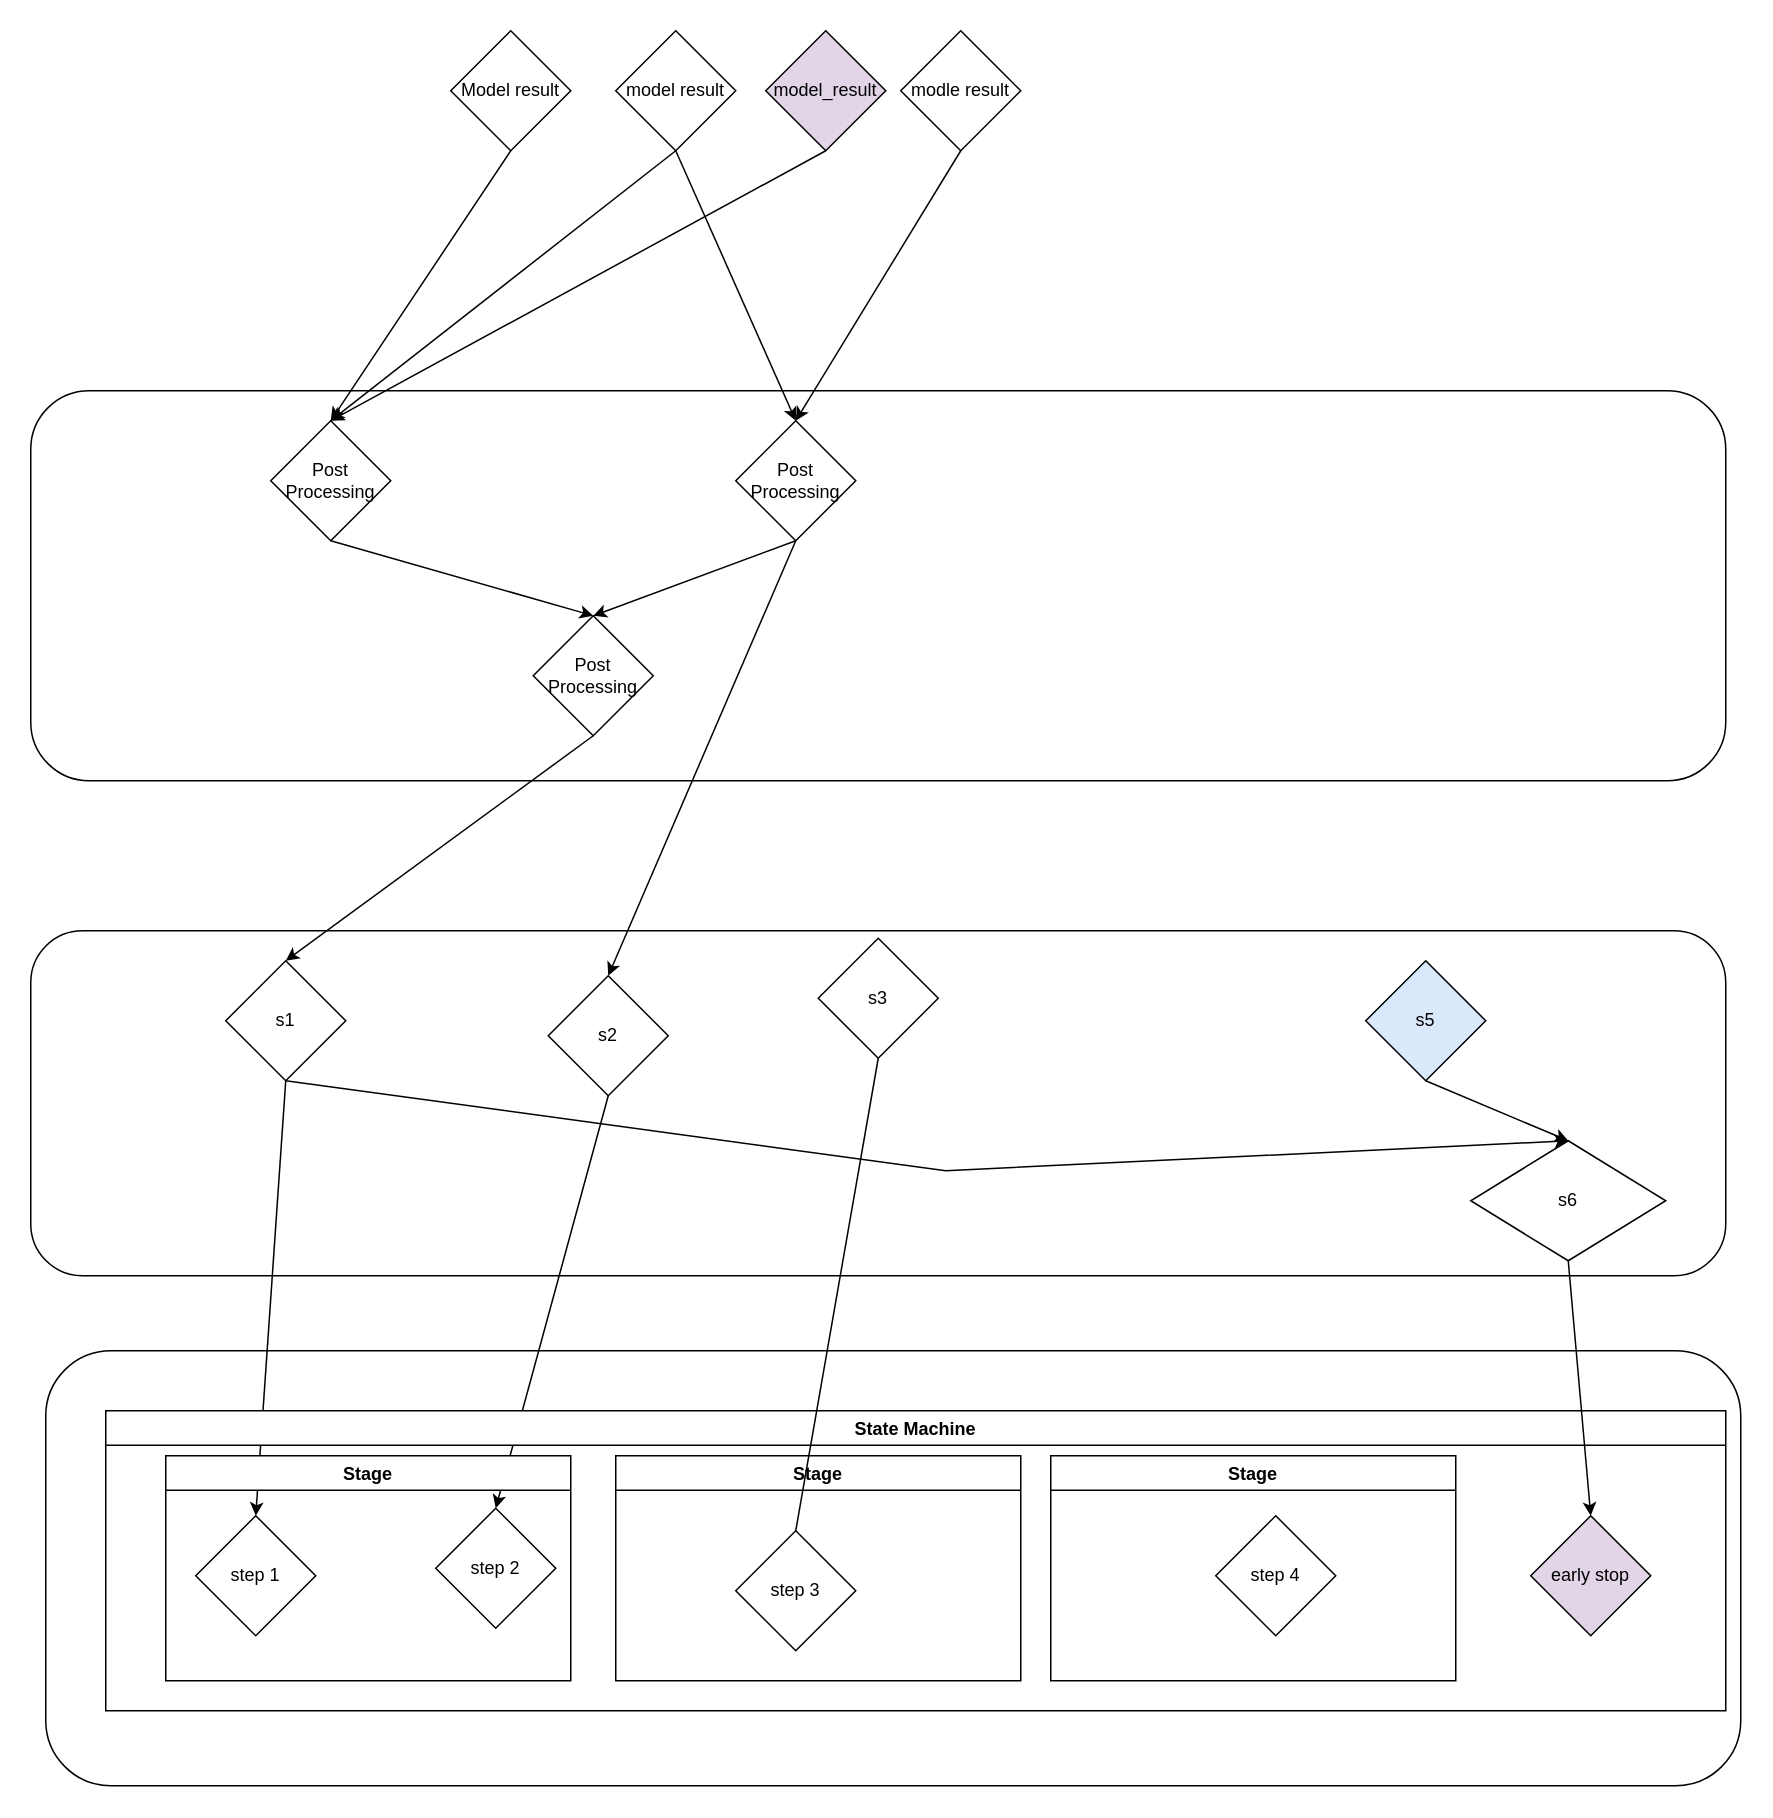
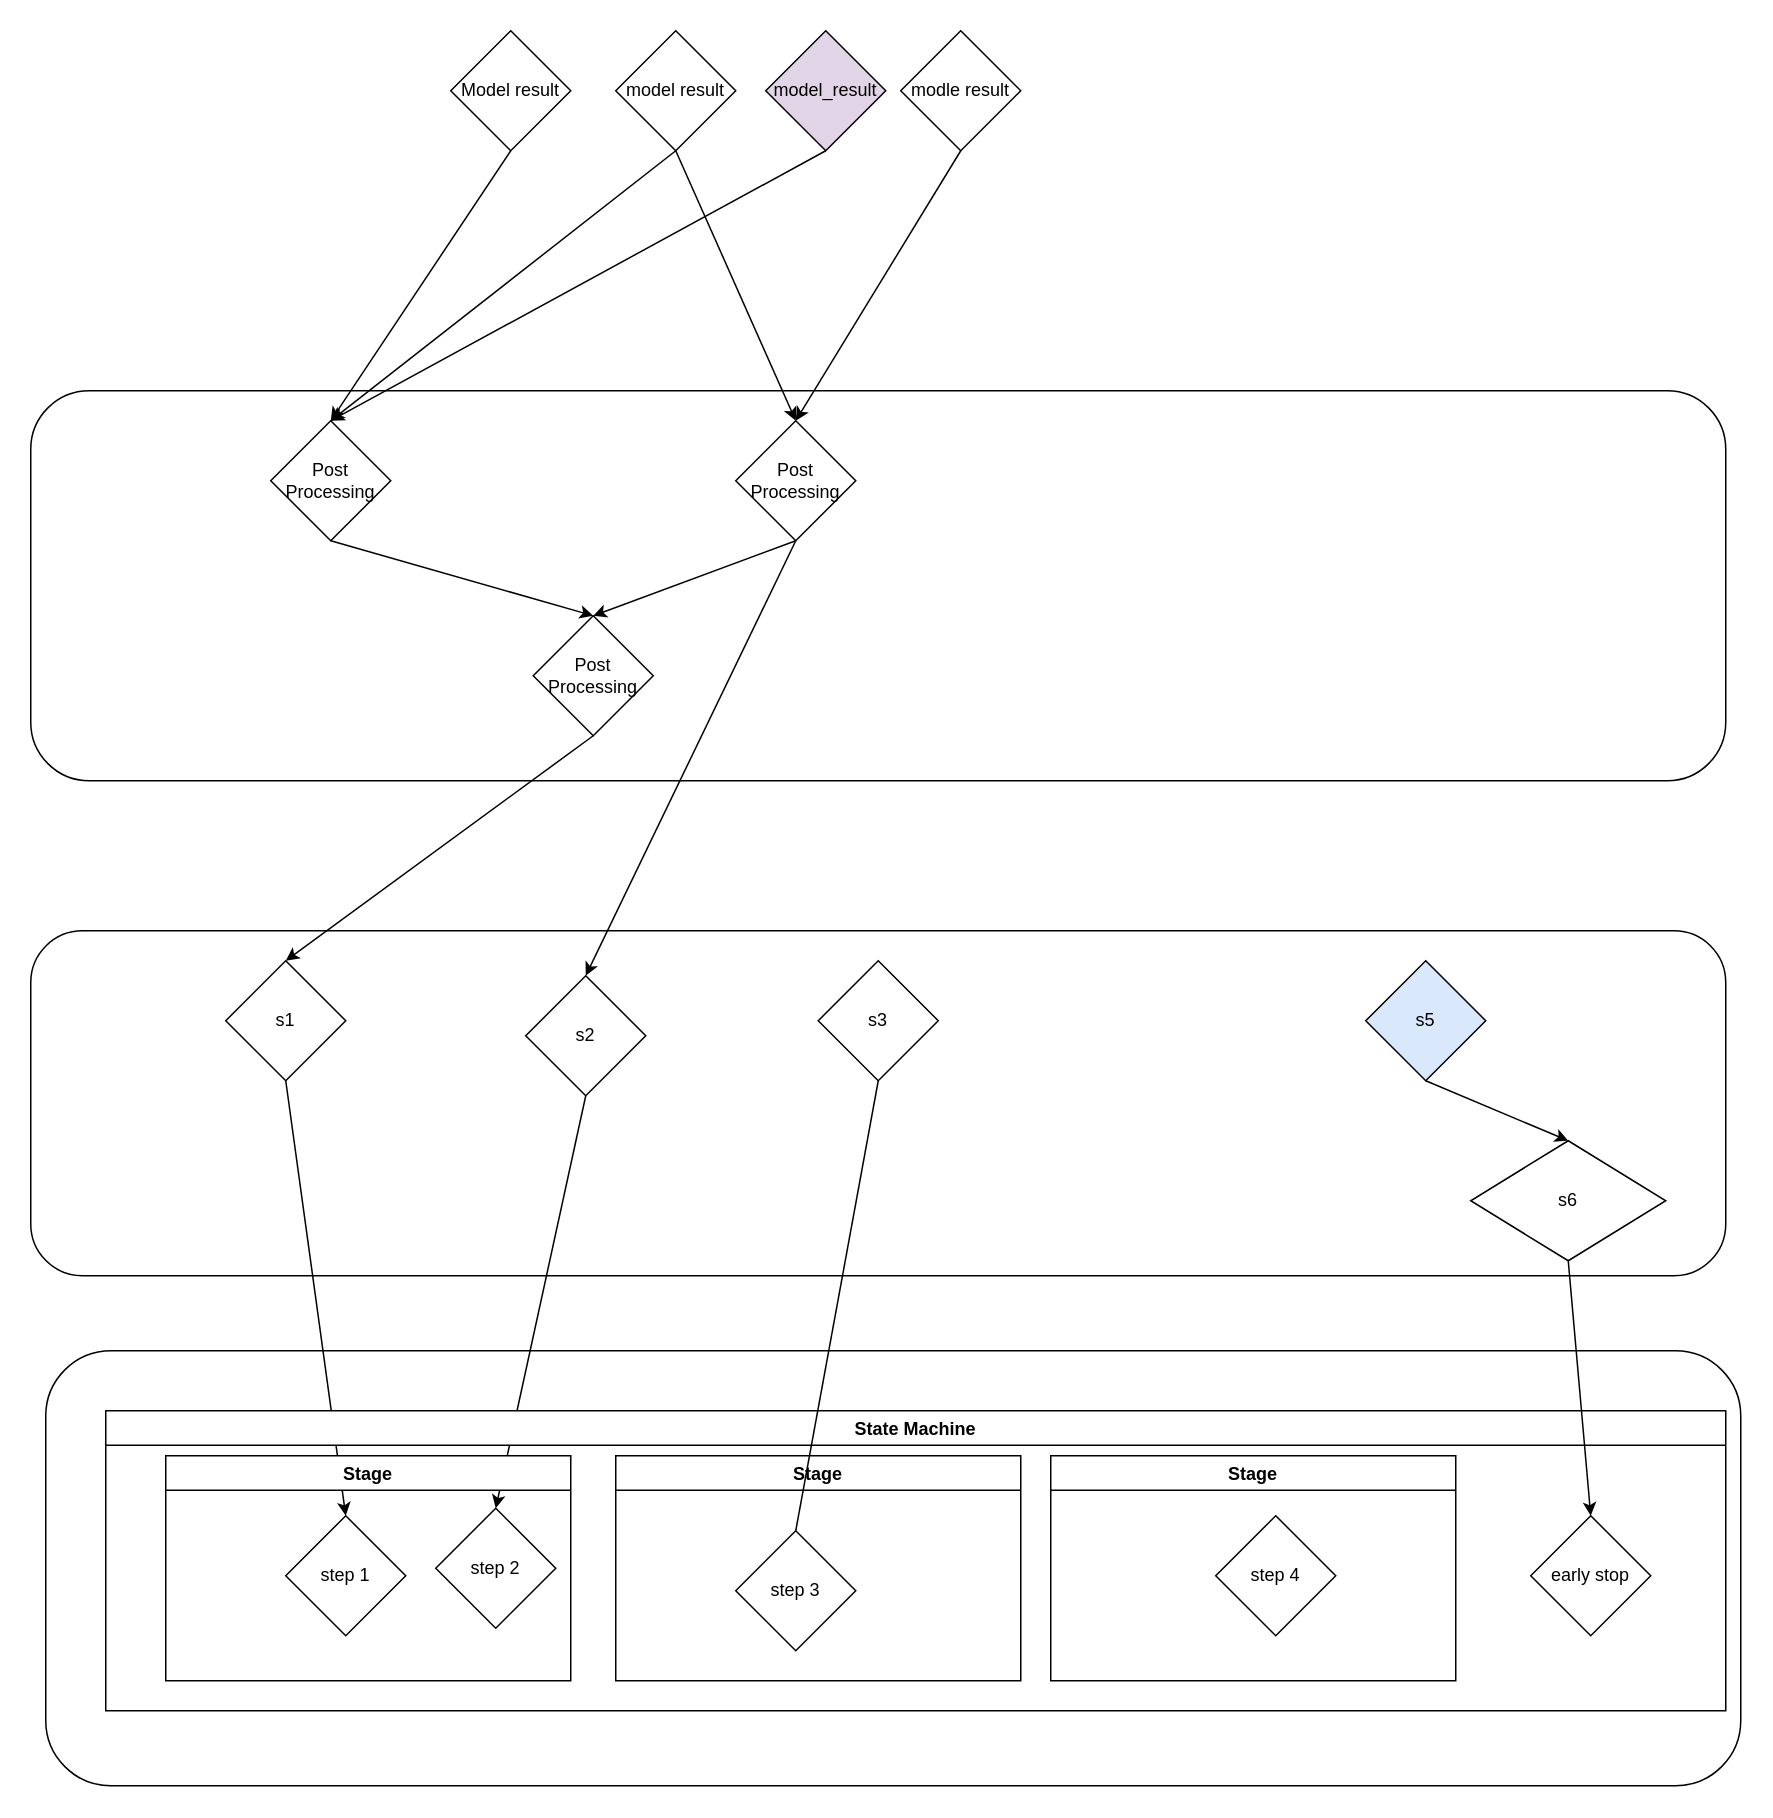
- <mxCell id="21" value="s3" style="rhombus;whiteSpace=wrap;html=1;" vertex="1" parent="1"><mxGeometry x="545" y="625" width="80" height="80" as="geometry" /></mxCell>
+ <mxCell id="21" value="s3" style="rhombus;whiteSpace=wrap;html=1;" vertex="1" parent="1"><mxGeometry x="545" y="640" width="80" height="80" as="geometry" /></mxCell>
- <mxCell id="20" value="s2" style="rhombus;whiteSpace=wrap;html=1;" vertex="1" parent="1"><mxGeometry x="365" y="650" width="80" height="80" as="geometry" /></mxCell>
+ <mxCell id="20" value="s2" style="rhombus;whiteSpace=wrap;html=1;" vertex="1" parent="1"><mxGeometry x="350" y="650" width="80" height="80" as="geometry" /></mxCell>
- <mxCell id="26" value="" style="endArrow=classic;html=1;rounded=0;exitX=0.5;exitY=1;exitDx=0;exitDy=0;entryX=0.5;entryY=0;entryDx=0;entryDy=0;" edge="1" parent="1" source="18" target="27"><mxGeometry width="50" height="50" relative="1" as="geometry"><mxPoint x="550" y="940" as="sourcePoint" /><mxPoint x="600" y="890" as="targetPoint" /><Array as="points"><mxPoint x="630" y="780" /></Array></mxGeometry></mxCell>
- <mxCell id="25" value="step 1" style="rhombus;whiteSpace=wrap;html=1;" vertex="1" parent="1"><mxGeometry x="130" y="1010" width="80" height="80" as="geometry" /></mxCell>
+ <mxCell id="25" value="step 1" style="rhombus;whiteSpace=wrap;html=1;" vertex="1" parent="1"><mxGeometry x="190" y="1010" width="80" height="80" as="geometry" /></mxCell>
- <mxCell id="37" value="early stop" style="rhombus;whiteSpace=wrap;html=1;fillColor=#e1d5e7;" vertex="1" parent="36"><mxGeometry x="950" y="70" width="80" height="80" as="geometry" /></mxCell>
+ <mxCell id="37" value="early stop" style="rhombus;whiteSpace=wrap;html=1;" vertex="1" parent="36"><mxGeometry x="950" y="70" width="80" height="80" as="geometry" /></mxCell>
